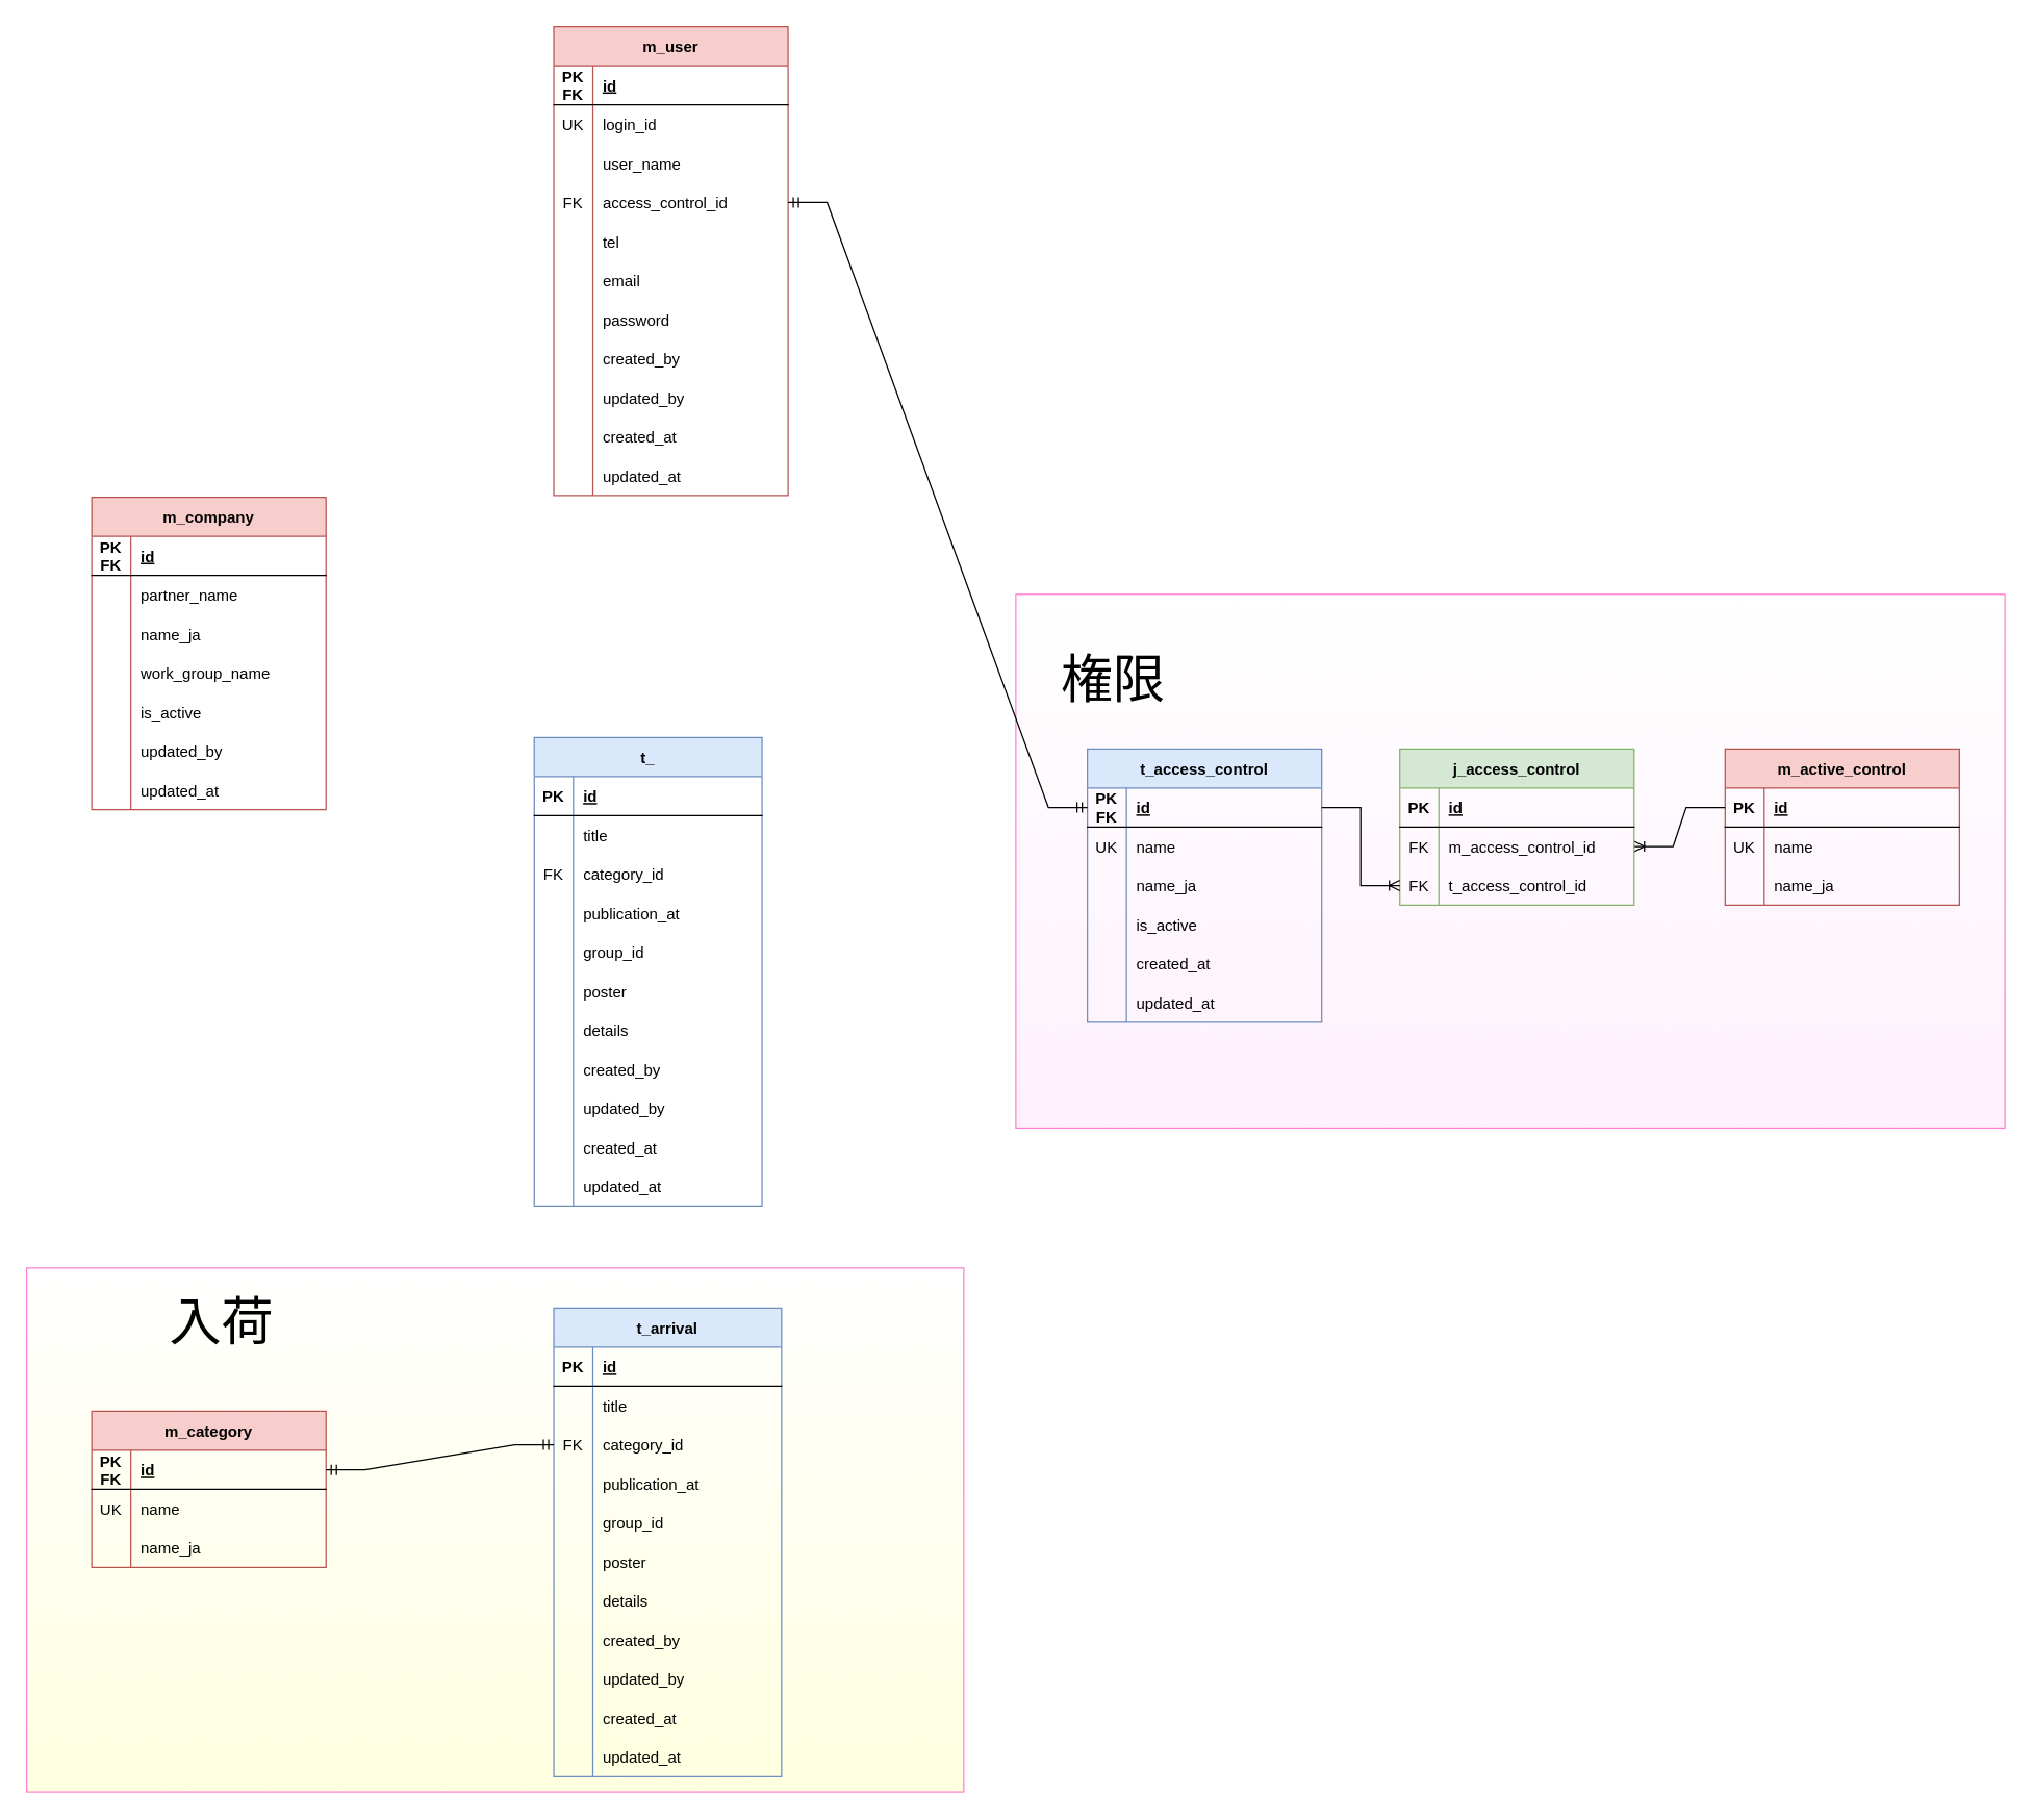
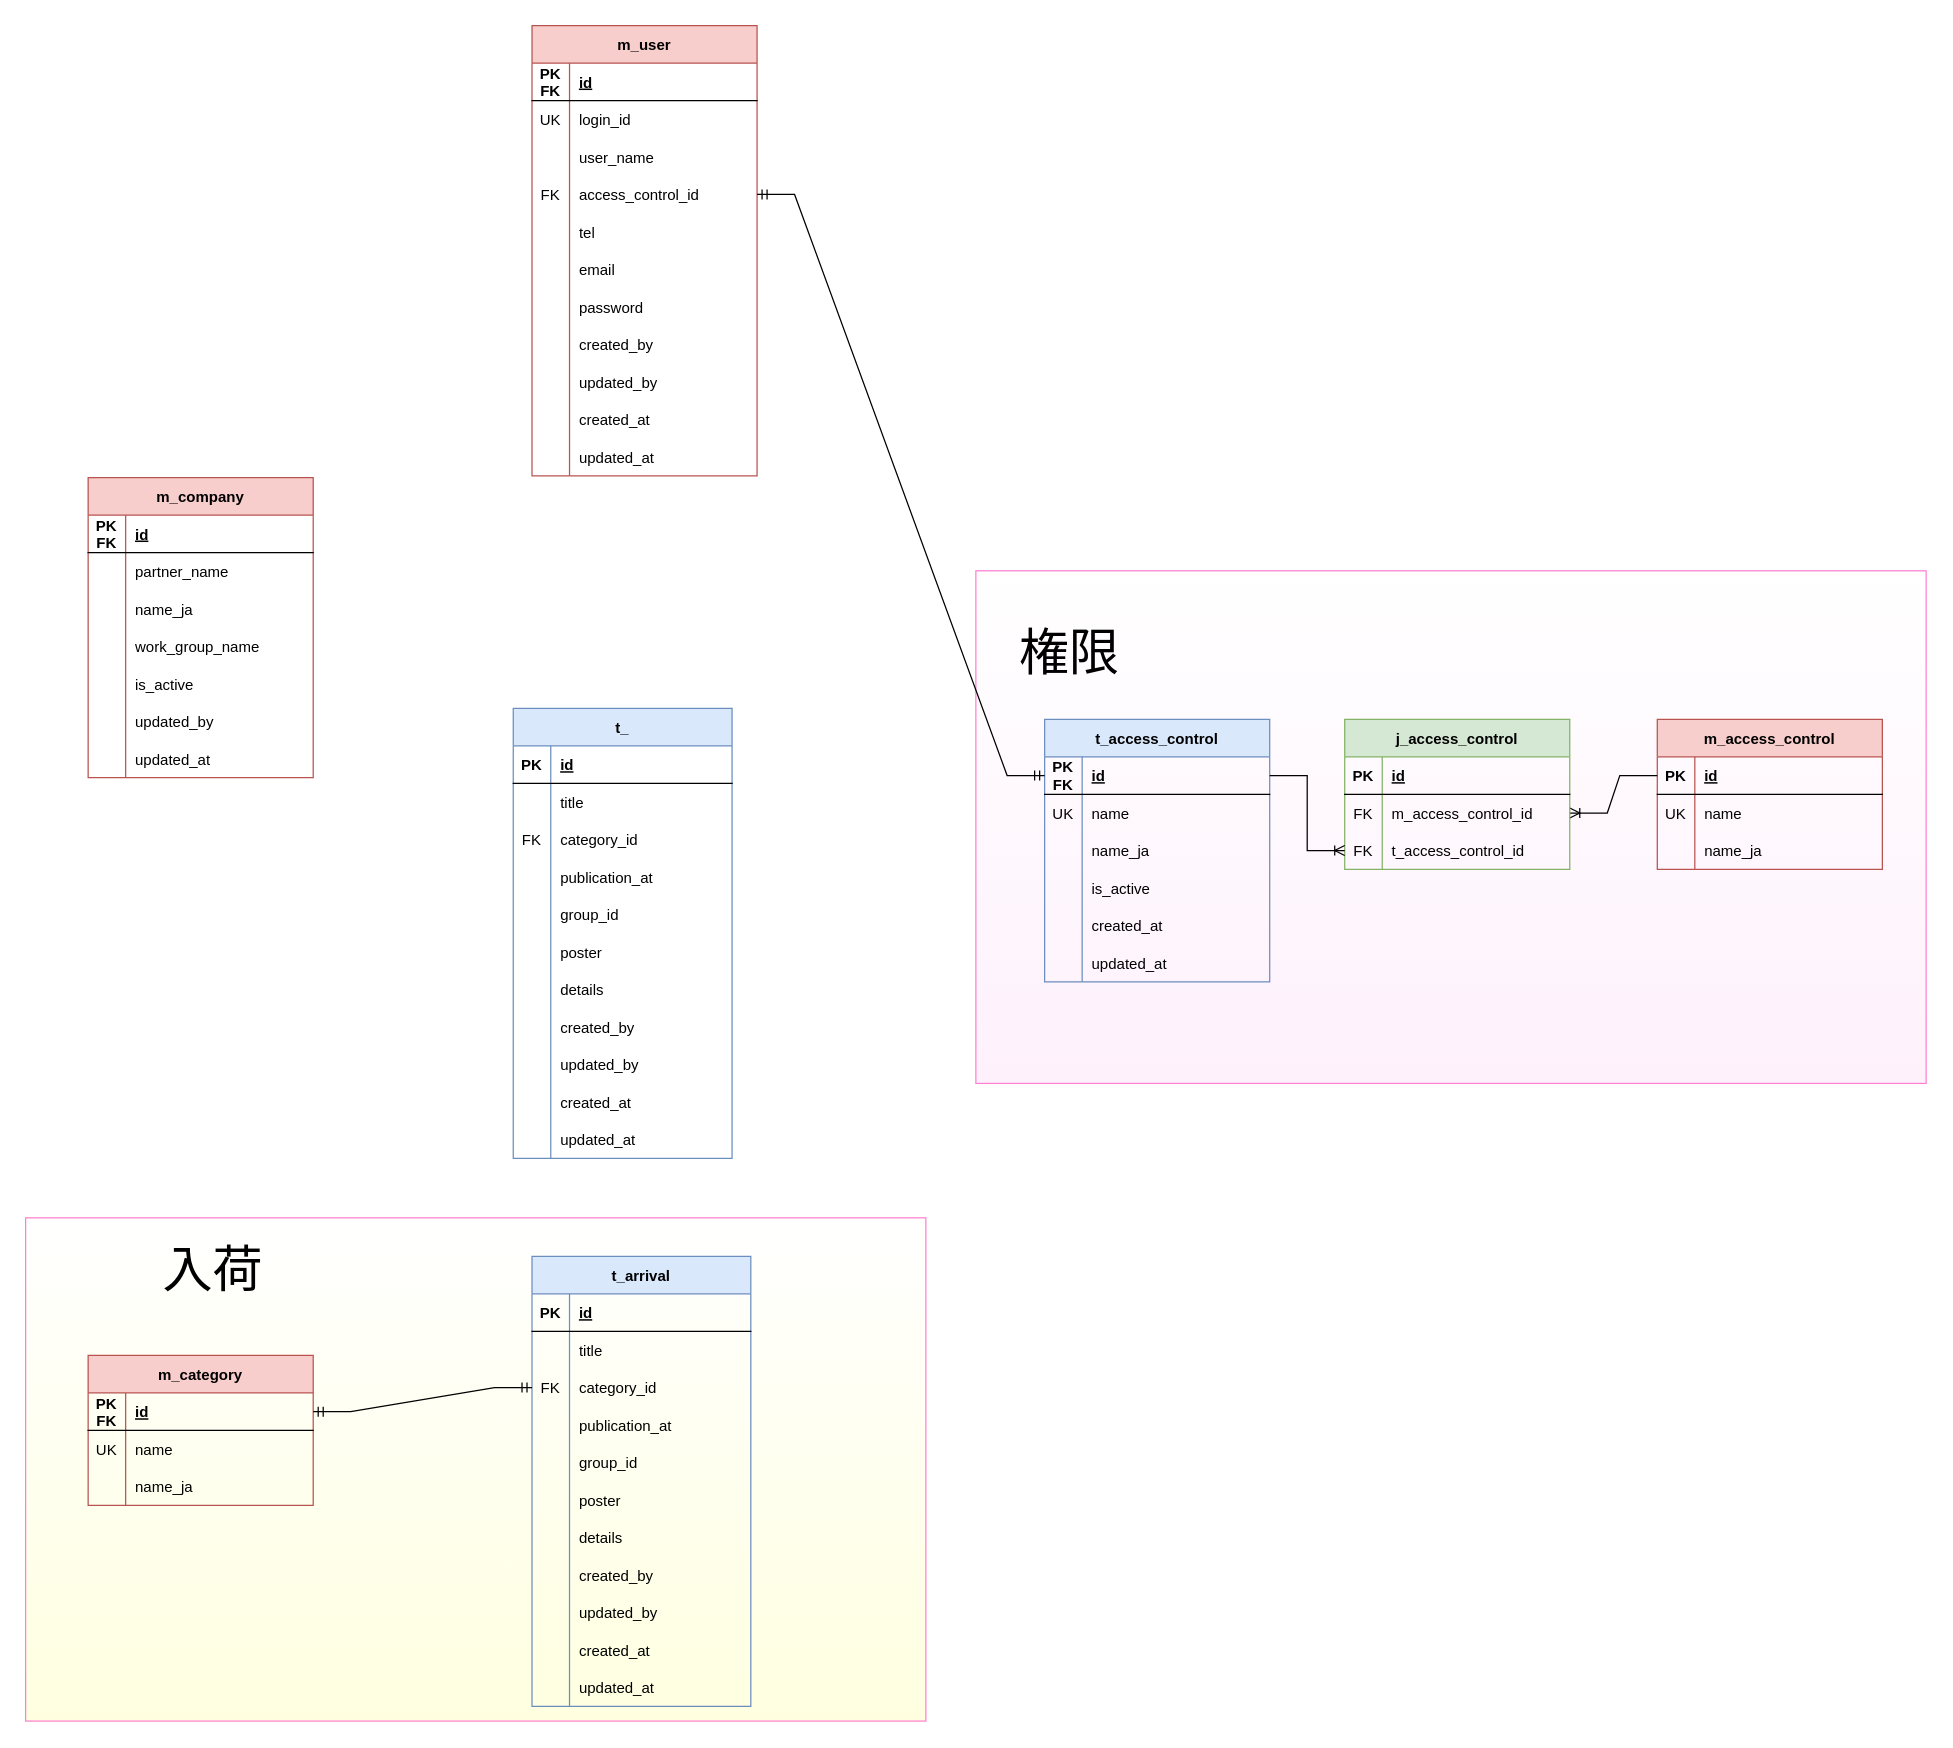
- <mxCell id="60" value="m_active_control" style="shape=table;startSize=30;container=1;collapsible=1;childLayout=tableLayout;fixedRows=1;rowLines=0;fontStyle=1;align=center;resizeLast=1;fillColor=#f8cecc;strokeColor=#b85450;" vertex="1" parent="1"><mxGeometry x="1325" y="574.75" width="180" height="120" as="geometry" /></mxCell>
+ <mxCell id="60" value="m_access_control" style="shape=table;startSize=30;container=1;collapsible=1;childLayout=tableLayout;fixedRows=1;rowLines=0;fontStyle=1;align=center;resizeLast=1;fillColor=#f8cecc;strokeColor=#b85450;" vertex="1" parent="1"><mxGeometry x="1325" y="574.75" width="180" height="120" as="geometry" /></mxCell>
